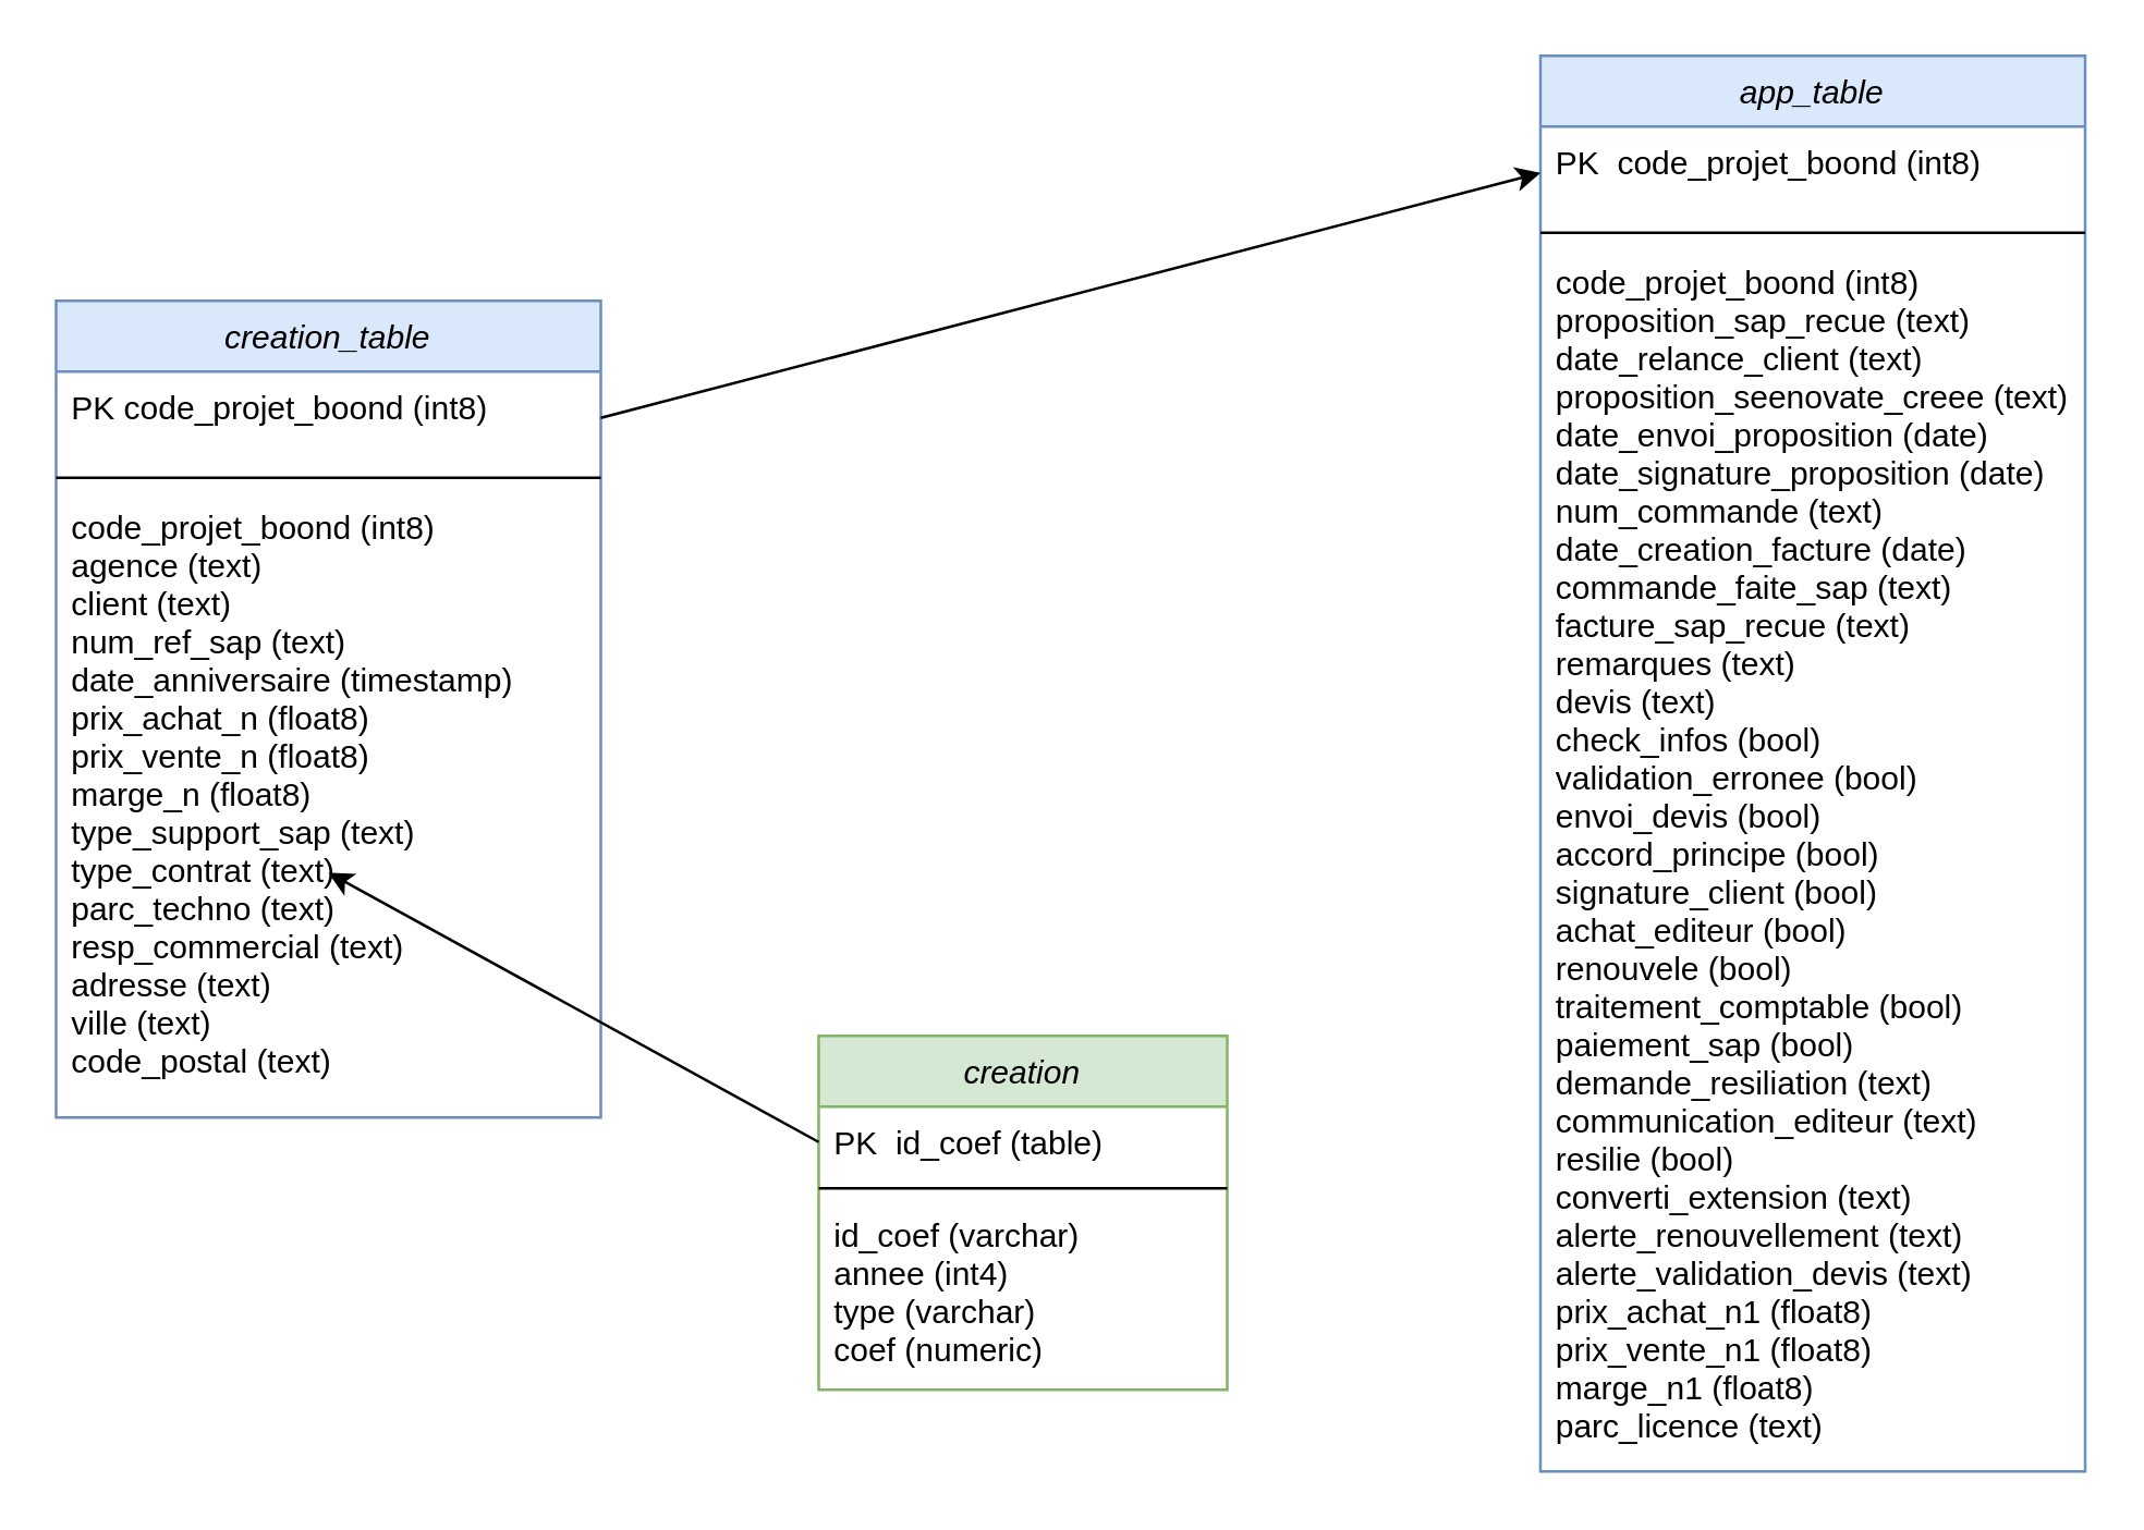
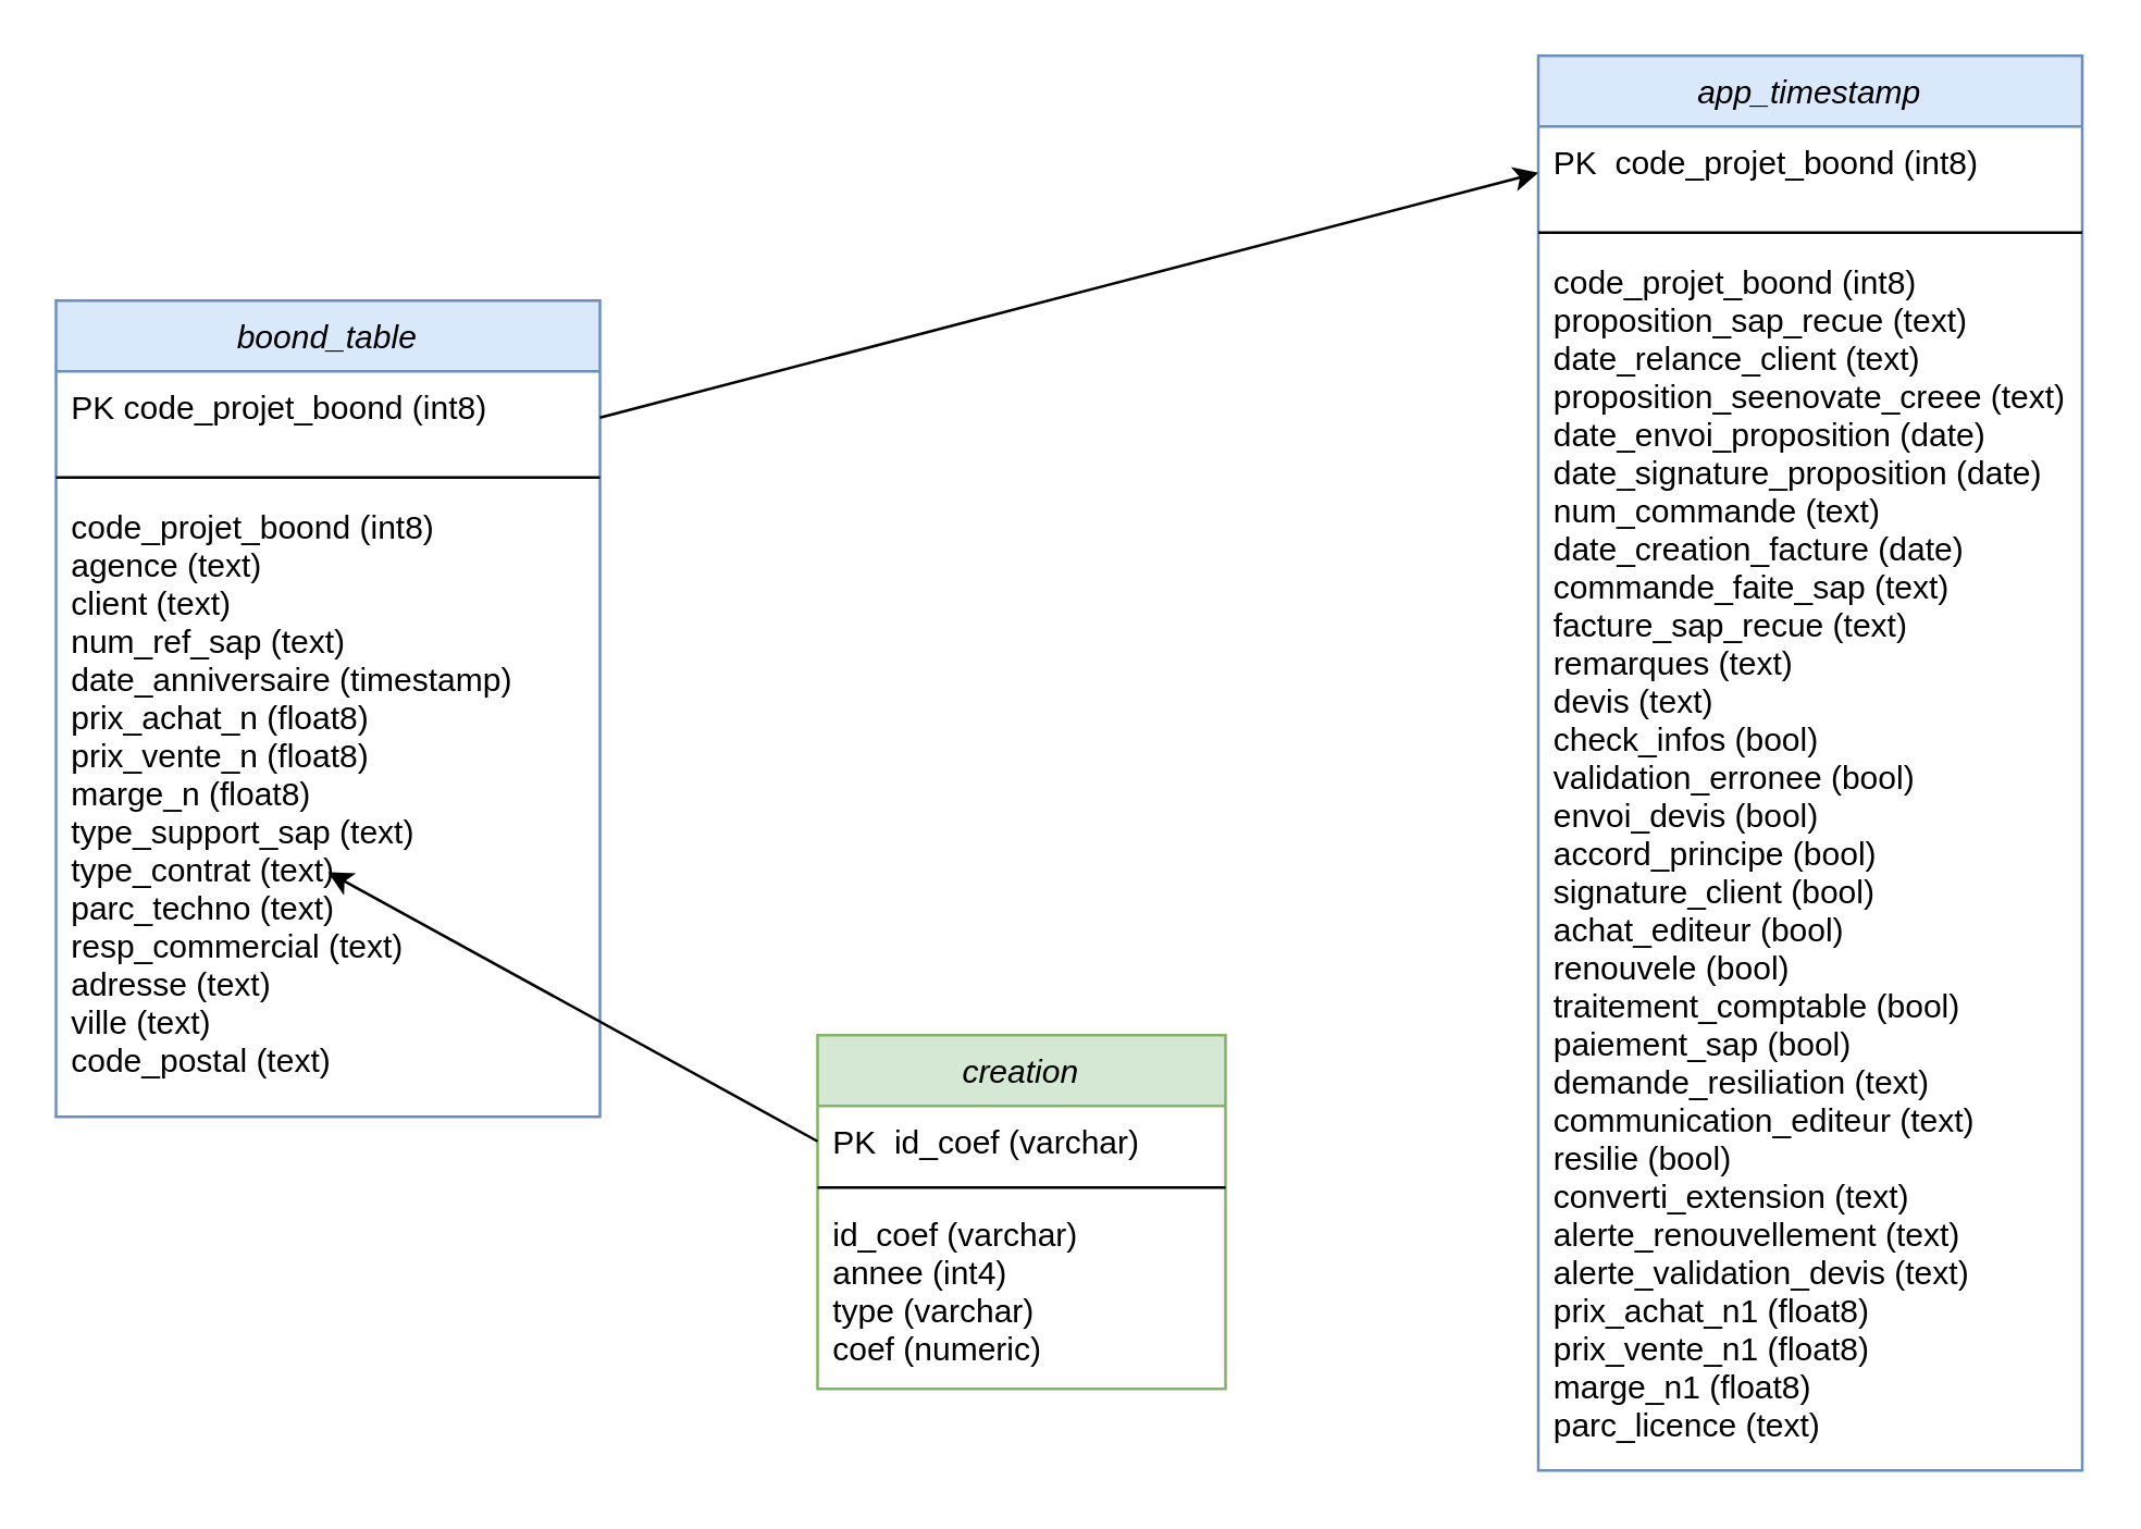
- <mxCell id="2" value="app_table" style="swimlane;fontStyle=2;align=center;verticalAlign=top;childLayout=stackLayout;horizontal=1;startSize=26;horizontalStack=0;resizeParent=1;resizeLast=0;collapsible=1;marginBottom=0;rounded=0;shadow=0;strokeWidth=1;fillColor=#dae8fc;strokeColor=#6c8ebf;" vertex="1" parent="1"><mxGeometry x="565" y="20" width="200" height="520" as="geometry"><mxRectangle x="230" y="140" width="160" height="26" as="alternateBounds" /></mxGeometry></mxCell>
+ <mxCell id="2" value="app_timestamp" style="swimlane;fontStyle=2;align=center;verticalAlign=top;childLayout=stackLayout;horizontal=1;startSize=26;horizontalStack=0;resizeParent=1;resizeLast=0;collapsible=1;marginBottom=0;rounded=0;shadow=0;strokeWidth=1;fillColor=#dae8fc;strokeColor=#6c8ebf;" vertex="1" parent="1"><mxGeometry x="565" y="20" width="200" height="520" as="geometry"><mxRectangle x="230" y="140" width="160" height="26" as="alternateBounds" /></mxGeometry></mxCell>
- <mxCell id="6" value="creation_table" style="swimlane;fontStyle=2;align=center;verticalAlign=top;childLayout=stackLayout;horizontal=1;startSize=26;horizontalStack=0;resizeParent=1;resizeLast=0;collapsible=1;marginBottom=0;rounded=0;shadow=0;strokeWidth=1;fillColor=#dae8fc;strokeColor=#6c8ebf;" vertex="1" parent="1"><mxGeometry x="20" y="110" width="200" height="300" as="geometry"><mxRectangle x="230" y="140" width="160" height="26" as="alternateBounds" /></mxGeometry></mxCell>
+ <mxCell id="6" value="boond_table" style="swimlane;fontStyle=2;align=center;verticalAlign=top;childLayout=stackLayout;horizontal=1;startSize=26;horizontalStack=0;resizeParent=1;resizeLast=0;collapsible=1;marginBottom=0;rounded=0;shadow=0;strokeWidth=1;fillColor=#dae8fc;strokeColor=#6c8ebf;" vertex="1" parent="1"><mxGeometry x="20" y="110" width="200" height="300" as="geometry"><mxRectangle x="230" y="140" width="160" height="26" as="alternateBounds" /></mxGeometry></mxCell>
- <mxCell id="11" value="PK  id_coef (table)" style="text;align=left;verticalAlign=top;spacingLeft=4;spacingRight=4;overflow=hidden;rotatable=0;points=[[0,0.5],[1,0.5]];portConstraint=eastwest;" vertex="1" parent="10"><mxGeometry y="26" width="150" height="26" as="geometry" /></mxCell>
+ <mxCell id="11" value="PK  id_coef (varchar)" style="text;align=left;verticalAlign=top;spacingLeft=4;spacingRight=4;overflow=hidden;rotatable=0;points=[[0,0.5],[1,0.5]];portConstraint=eastwest;" vertex="1" parent="10"><mxGeometry y="26" width="150" height="26" as="geometry" /></mxCell>
